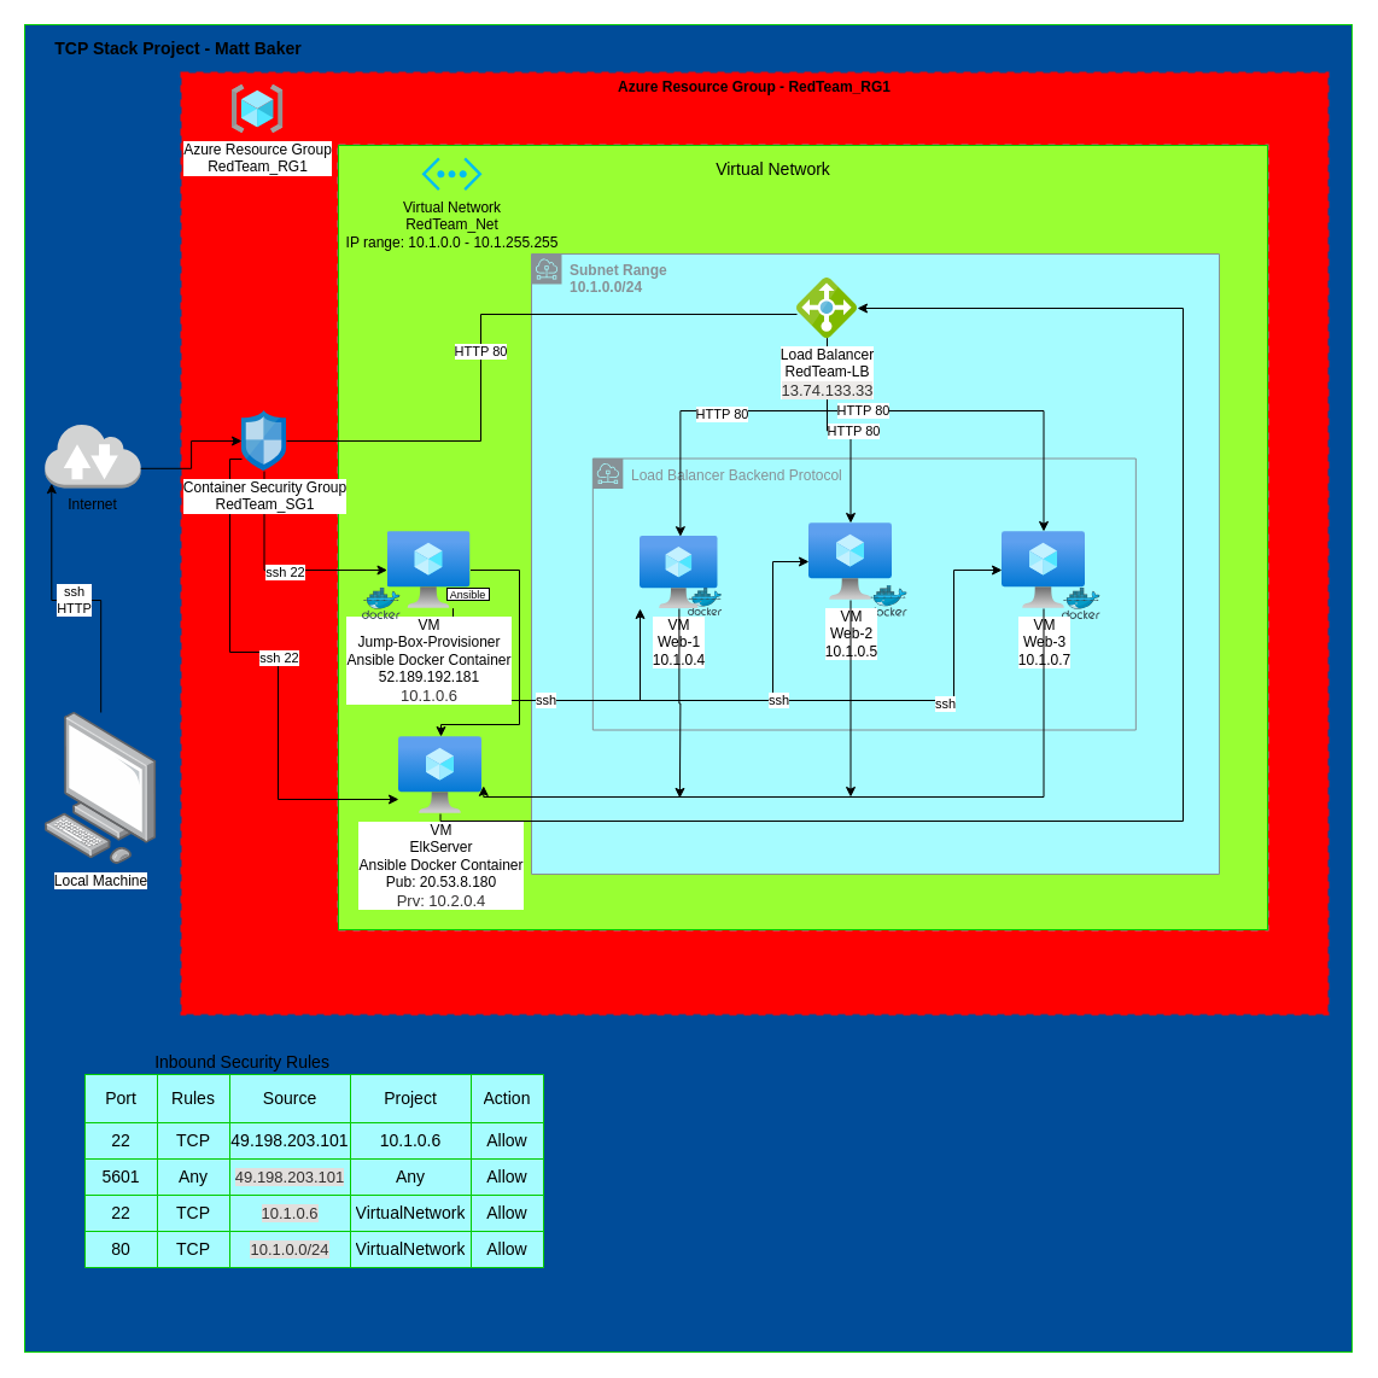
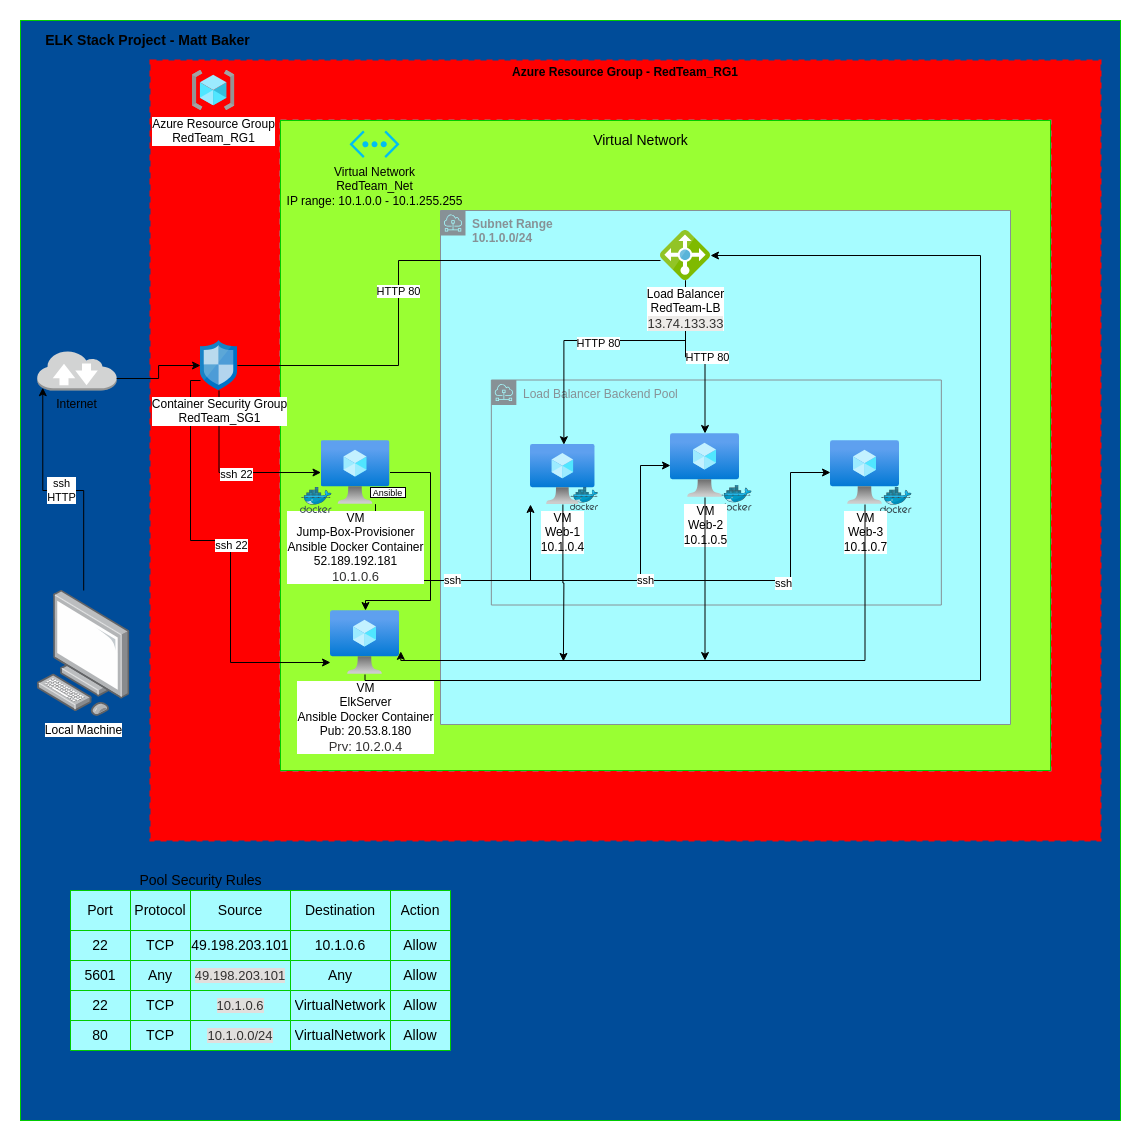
- <mxCell id="38" value="&lt;b&gt;&lt;font style=&quot;font-size: 14px&quot;&gt;TCP Stack Project - Matt Baker&lt;/font&gt;&lt;/b&gt;" style="text;html=1;align=center;verticalAlign=middle;resizable=0;points=[];autosize=1;strokeColor=none;fillColor=none;fontSize=9;" parent="1" vertex="1"><mxGeometry x="36.7" y="30" width="220" height="20" as="geometry" /></mxCell>
+ <mxCell id="38" value="&lt;b&gt;&lt;font style=&quot;font-size: 14px&quot;&gt;ELK Stack Project - Matt Baker&lt;/font&gt;&lt;/b&gt;" style="text;html=1;align=center;verticalAlign=middle;resizable=0;points=[];autosize=1;strokeColor=none;fillColor=none;fontSize=9;" parent="1" vertex="1"><mxGeometry x="36.7" y="30" width="220" height="20" as="geometry" /></mxCell>
- <mxCell id="11" style="edgeStyle=orthogonalEdgeStyle;rounded=0;orthogonalLoop=1;jettySize=auto;html=1;" parent="7" source="29" target="32" edge="1"><mxGeometry relative="1" as="geometry"><Array as="points"><mxPoint x="335" y="220" /><mxPoint x="545" y="220" /></Array></mxGeometry></mxCell>
- <mxCell id="12" value="HTTP 80" style="edgeLabel;html=1;align=center;verticalAlign=middle;resizable=0;points=[];" parent="11" vertex="1" connectable="0"><mxGeometry x="-0.046" y="1" relative="1" as="geometry"><mxPoint as="offset" /></mxGeometry></mxCell>
- <mxCell id="5" value="Internet&lt;br&gt;" style="outlineConnect=0;dashed=0;verticalLabelPosition=bottom;verticalAlign=top;align=center;html=1;shape=mxgraph.aws3.internet_2;fillColor=#D2D3D3;gradientColor=none;" parent="1" vertex="1"><mxGeometry x="36.7" y="350" width="79.5" height="54" as="geometry" /></mxCell>
+ <mxCell id="5" value="Internet&lt;br&gt;" style="outlineConnect=0;dashed=0;verticalLabelPosition=bottom;verticalAlign=top;align=center;html=1;shape=mxgraph.aws3.internet_2;fillColor=#D2D3D3;gradientColor=none;" parent="1" vertex="1"><mxGeometry x="36.7" y="350" width="79.5" height="40" as="geometry" /></mxCell>
- <mxCell id="10" value="Load Balancer Backend Protocol" style="sketch=0;outlineConnect=0;gradientColor=none;html=1;whiteSpace=wrap;fontSize=12;fontStyle=0;shape=mxgraph.aws4.group;grIcon=mxgraph.aws4.group_subnet;strokeColor=#879196;fillColor=none;verticalAlign=top;align=left;spacingLeft=30;fontColor=#879196;dashed=0;" parent="7" vertex="1"><mxGeometry x="210.85" y="259.5" width="450" height="225" as="geometry" /></mxCell>
+ <mxCell id="10" value="Load Balancer Backend Pool" style="sketch=0;outlineConnect=0;gradientColor=none;html=1;whiteSpace=wrap;fontSize=12;fontStyle=0;shape=mxgraph.aws4.group;grIcon=mxgraph.aws4.group_subnet;strokeColor=#879196;fillColor=none;verticalAlign=top;align=left;spacingLeft=30;fontColor=#879196;dashed=0;" parent="7" vertex="1"><mxGeometry x="210.85" y="259.5" width="450" height="225" as="geometry" /></mxCell>
- <mxCell id="48" value="Inbound Security Rules" style="text;html=1;resizable=0;autosize=1;align=center;verticalAlign=middle;points=[];fillColor=none;strokeColor=none;rounded=0;fontSize=14;" parent="1" vertex="1"><mxGeometry x="120" y="870" width="160" height="20" as="geometry" /></mxCell>
+ <mxCell id="48" value="Pool Security Rules" style="text;html=1;resizable=0;autosize=1;align=center;verticalAlign=middle;points=[];fillColor=none;strokeColor=none;rounded=0;fontSize=14;" parent="1" vertex="1"><mxGeometry x="120" y="870" width="160" height="20" as="geometry" /></mxCell>
- <mxCell id="52" value="Rules" style="shape=partialRectangle;html=1;whiteSpace=wrap;connectable=0;overflow=hidden;fillColor=none;top=0;left=0;bottom=0;right=0;pointerEvents=1;fontSize=14;strokeColor=#00CC00;" parent="50" vertex="1"><mxGeometry x="60" width="60" height="40" as="geometry"><mxRectangle width="60" height="40" as="alternateBounds" /></mxGeometry></mxCell>
+ <mxCell id="52" value="Protocol" style="shape=partialRectangle;html=1;whiteSpace=wrap;connectable=0;overflow=hidden;fillColor=none;top=0;left=0;bottom=0;right=0;pointerEvents=1;fontSize=14;strokeColor=#00CC00;" parent="50" vertex="1"><mxGeometry x="60" width="60" height="40" as="geometry"><mxRectangle width="60" height="40" as="alternateBounds" /></mxGeometry></mxCell>
- <mxCell id="54" value="Project" style="shape=partialRectangle;html=1;whiteSpace=wrap;connectable=0;overflow=hidden;fillColor=none;top=0;left=0;bottom=0;right=0;pointerEvents=1;fontSize=14;strokeColor=#00CC00;" parent="50" vertex="1"><mxGeometry x="220" width="100" height="40" as="geometry"><mxRectangle width="100" height="40" as="alternateBounds" /></mxGeometry></mxCell>
+ <mxCell id="54" value="Destination" style="shape=partialRectangle;html=1;whiteSpace=wrap;connectable=0;overflow=hidden;fillColor=none;top=0;left=0;bottom=0;right=0;pointerEvents=1;fontSize=14;strokeColor=#00CC00;" parent="50" vertex="1"><mxGeometry x="220" width="100" height="40" as="geometry"><mxRectangle width="100" height="40" as="alternateBounds" /></mxGeometry></mxCell>
